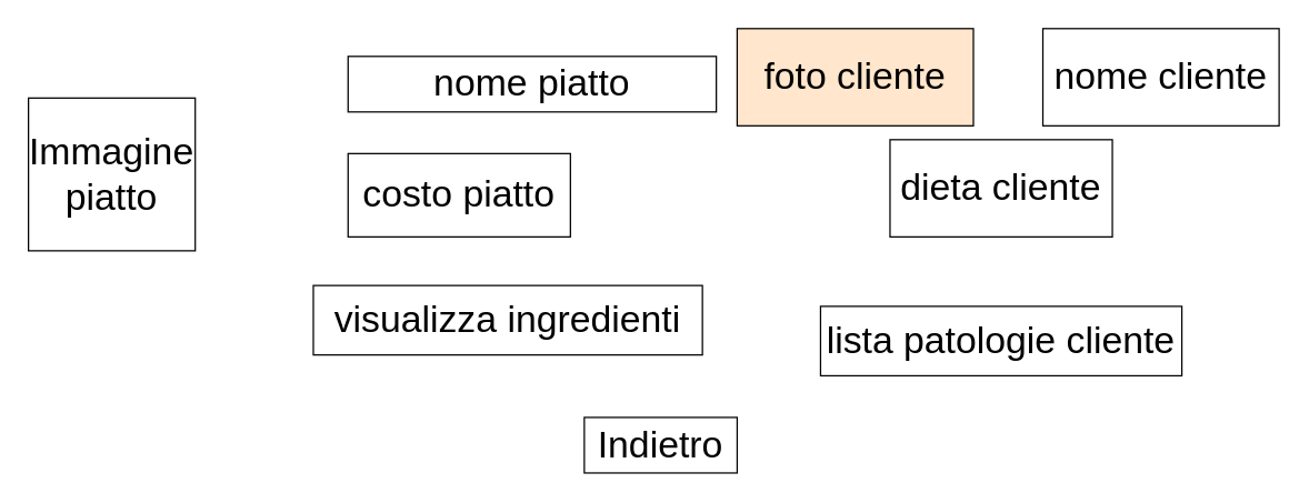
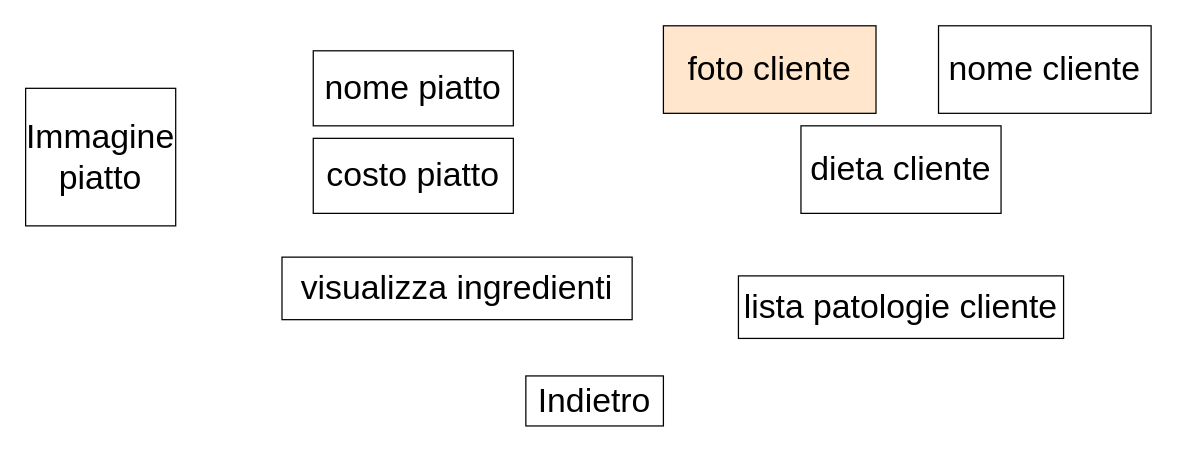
- <mxCell id="6" value="nome piatto" style="rounded=0;whiteSpace=wrap;html=1;fontSize=27;" parent="1" vertex="1"><mxGeometry x="250" y="40" width="265" height="40" as="geometry" /></mxCell>
+ <mxCell id="6" value="nome piatto" style="rounded=0;whiteSpace=wrap;html=1;fontSize=27;" parent="1" vertex="1"><mxGeometry x="250" y="40" width="160" height="60" as="geometry" /></mxCell>
